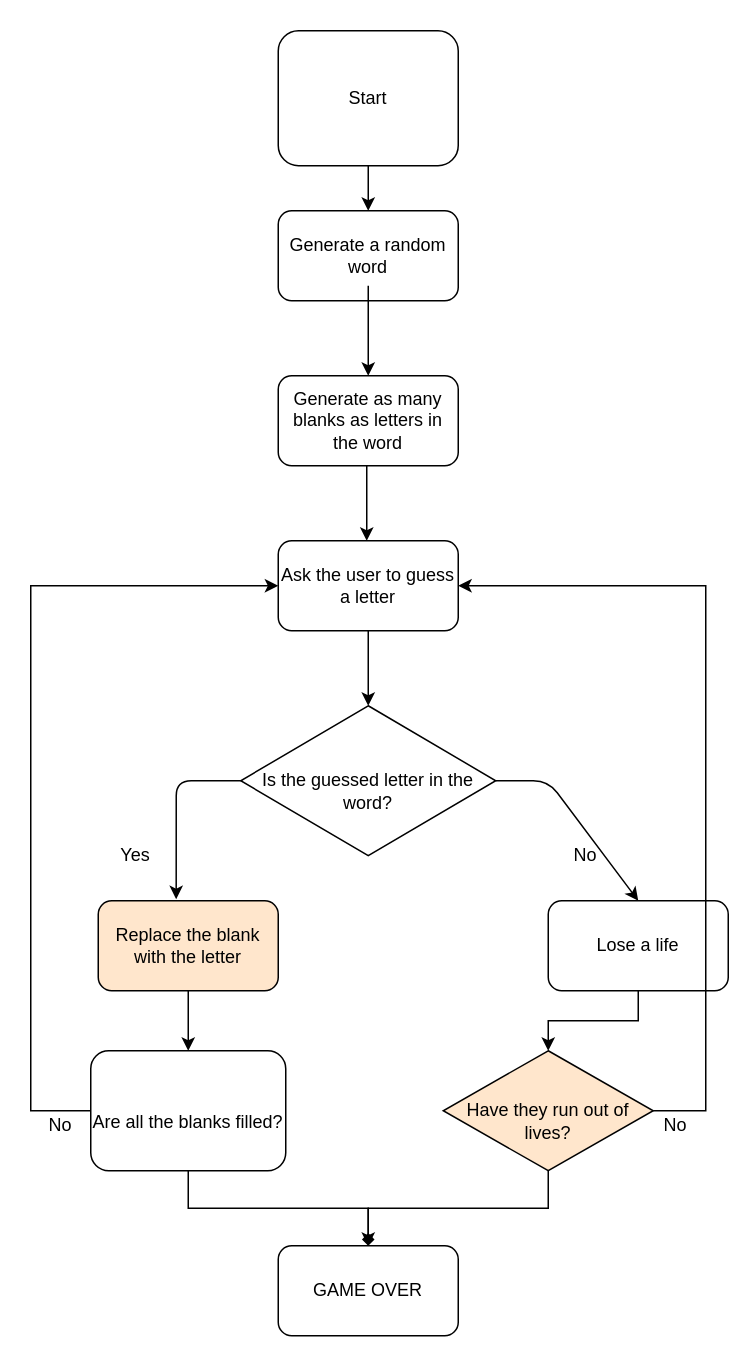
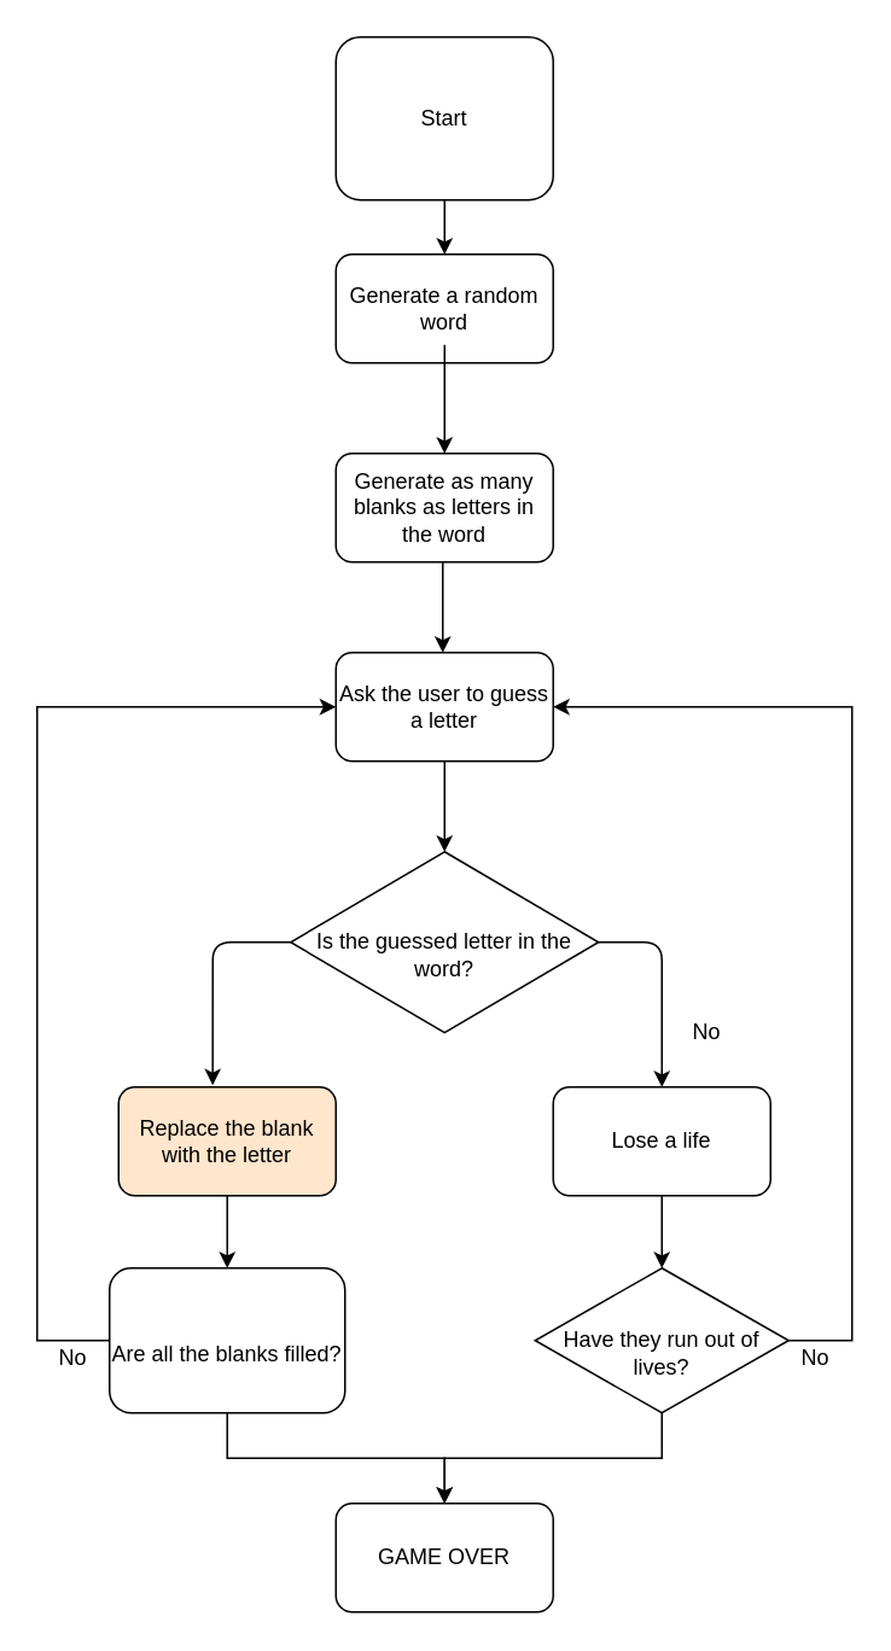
- <mxCell id="17" value="Yes" style="text;html=1;strokeColor=none;fillColor=none;align=center;verticalAlign=middle;whiteSpace=wrap;rounded=0;" vertex="1" parent="1"><mxGeometry x="70" y="560" width="40" height="20" as="geometry" /></mxCell>
- <mxCell id="14" value="Lose a life" style="rounded=1;whiteSpace=wrap;html=1;" vertex="1" parent="1"><mxGeometry x="365" y="600" width="120" height="60" as="geometry" /></mxCell>
+ <mxCell id="14" value="Lose a life" style="rounded=1;whiteSpace=wrap;html=1;" vertex="1" parent="1"><mxGeometry x="305" y="600" width="120" height="60" as="geometry" /></mxCell>
- <mxCell id="24" value="&lt;div&gt;&lt;br&gt;&lt;/div&gt;&lt;div&gt;Have they run out of lives?&lt;/div&gt;" style="rhombus;whiteSpace=wrap;html=1;fillColor=#ffe6cc;" vertex="1" parent="1"><mxGeometry x="295" y="700" width="140" height="80" as="geometry" /></mxCell>
+ <mxCell id="24" value="&lt;div&gt;&lt;br&gt;&lt;/div&gt;&lt;div&gt;Have they run out of lives?&lt;/div&gt;" style="rhombus;whiteSpace=wrap;html=1;" vertex="1" parent="1"><mxGeometry x="295" y="700" width="140" height="80" as="geometry" /></mxCell>
- <mxCell id="23" style="edgeStyle=orthogonalEdgeStyle;rounded=0;orthogonalLoop=1;jettySize=auto;html=1;exitX=0.5;exitY=1;exitDx=0;exitDy=0;entryX=0.5;entryY=0;entryDx=0;entryDy=0;endArrow=diamond;" edge="1" parent="1" source="24" target="27"><mxGeometry relative="1" as="geometry" /></mxCell>
+ <mxCell id="23" style="edgeStyle=orthogonalEdgeStyle;rounded=0;orthogonalLoop=1;jettySize=auto;html=1;exitX=0.5;exitY=1;exitDx=0;exitDy=0;entryX=0.5;entryY=0;entryDx=0;entryDy=0;" edge="1" parent="1" source="24" target="27"><mxGeometry relative="1" as="geometry" /></mxCell>
